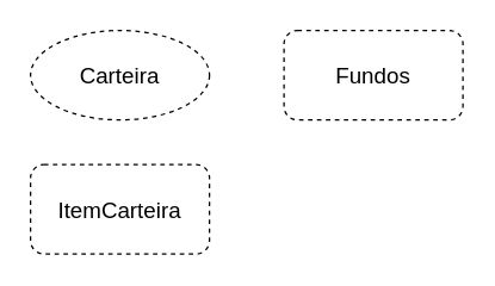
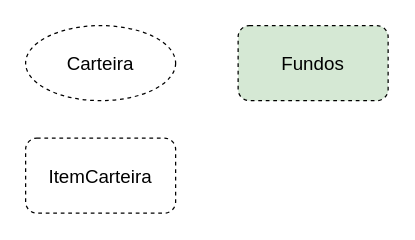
- <mxCell id="3" value="&lt;font style=&quot;font-size: 15px&quot;&gt;Fundos&lt;/font&gt;" style="rounded=1;whiteSpace=wrap;html=1;labelBackgroundColor=none;labelBorderColor=none;dashed=1;" vertex="1" parent="1"><mxGeometry x="190" y="20" width="120" height="60" as="geometry" /></mxCell>
+ <mxCell id="3" value="&lt;font style=&quot;font-size: 15px&quot;&gt;Fundos&lt;/font&gt;" style="rounded=1;whiteSpace=wrap;html=1;labelBackgroundColor=none;labelBorderColor=none;dashed=1;fillColor=#d5e8d4;" vertex="1" parent="1"><mxGeometry x="190" y="20" width="120" height="60" as="geometry" /></mxCell>
